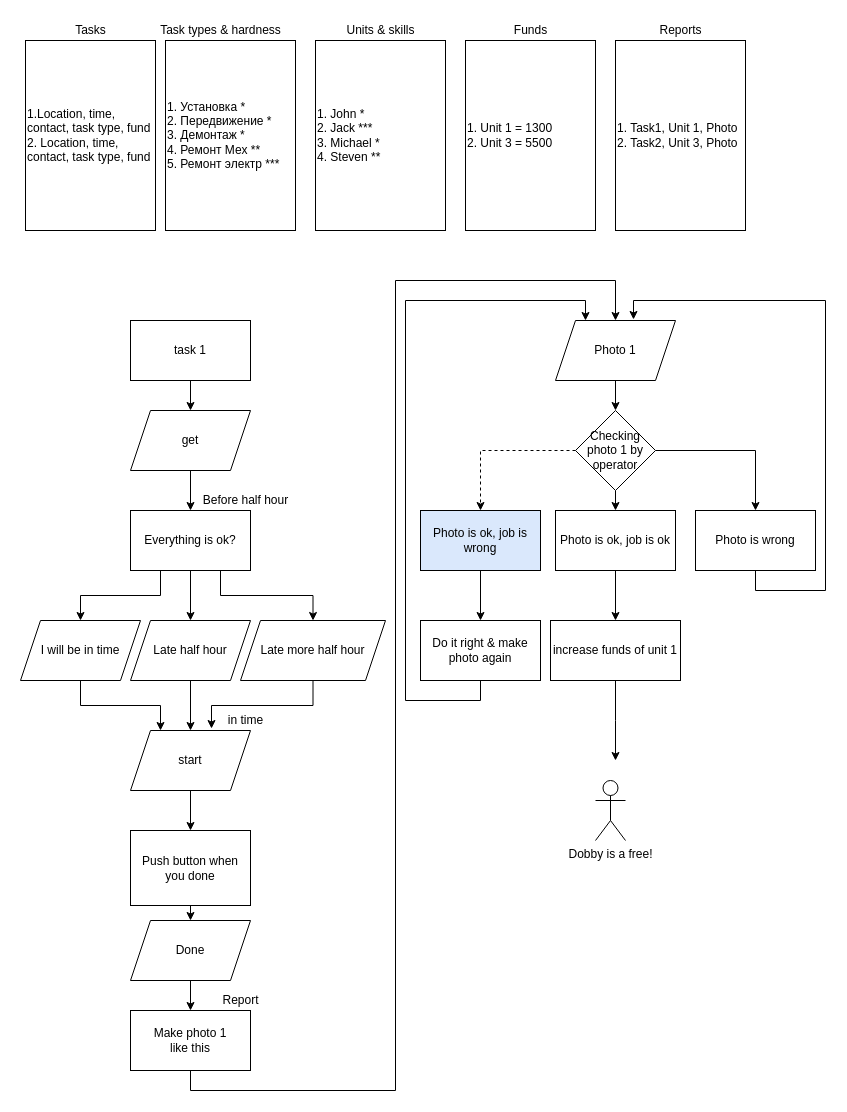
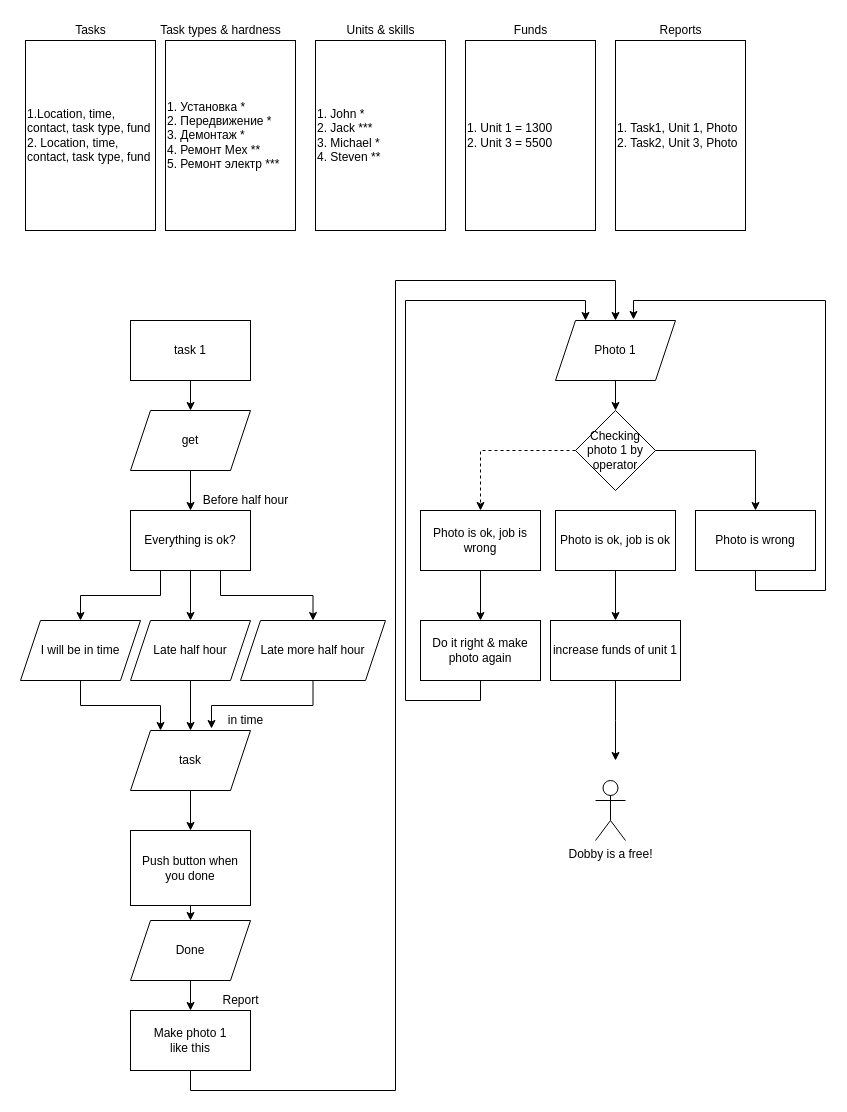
- <mxCell id="40" style="edgeStyle=orthogonalEdgeStyle;rounded=0;orthogonalLoop=1;jettySize=auto;html=1;exitX=0.5;exitY=1;exitDx=0;exitDy=0;entryX=0.5;entryY=0;entryDx=0;entryDy=0;" edge="1" parent="1" source="42" target="46"><mxGeometry relative="1" as="geometry" /></mxCell>
- <mxCell id="44" value="Photo is ok, job is wrong" style="rounded=0;whiteSpace=wrap;html=1;fillColor=#dae8fc;" vertex="1" parent="1"><mxGeometry x="420" y="510" width="120" height="60" as="geometry" /></mxCell>
+ <mxCell id="44" value="Photo is ok, job is wrong" style="rounded=0;whiteSpace=wrap;html=1;" vertex="1" parent="1"><mxGeometry x="420" y="510" width="120" height="60" as="geometry" /></mxCell>
- <mxCell id="28" value="start" style="shape=parallelogram;perimeter=parallelogramPerimeter;whiteSpace=wrap;html=1;fixedSize=1;" vertex="1" parent="1"><mxGeometry x="130" y="730" width="120" height="60" as="geometry" /></mxCell>
+ <mxCell id="28" value="task" style="shape=parallelogram;perimeter=parallelogramPerimeter;whiteSpace=wrap;html=1;fixedSize=1;" vertex="1" parent="1"><mxGeometry x="130" y="730" width="120" height="60" as="geometry" /></mxCell>
